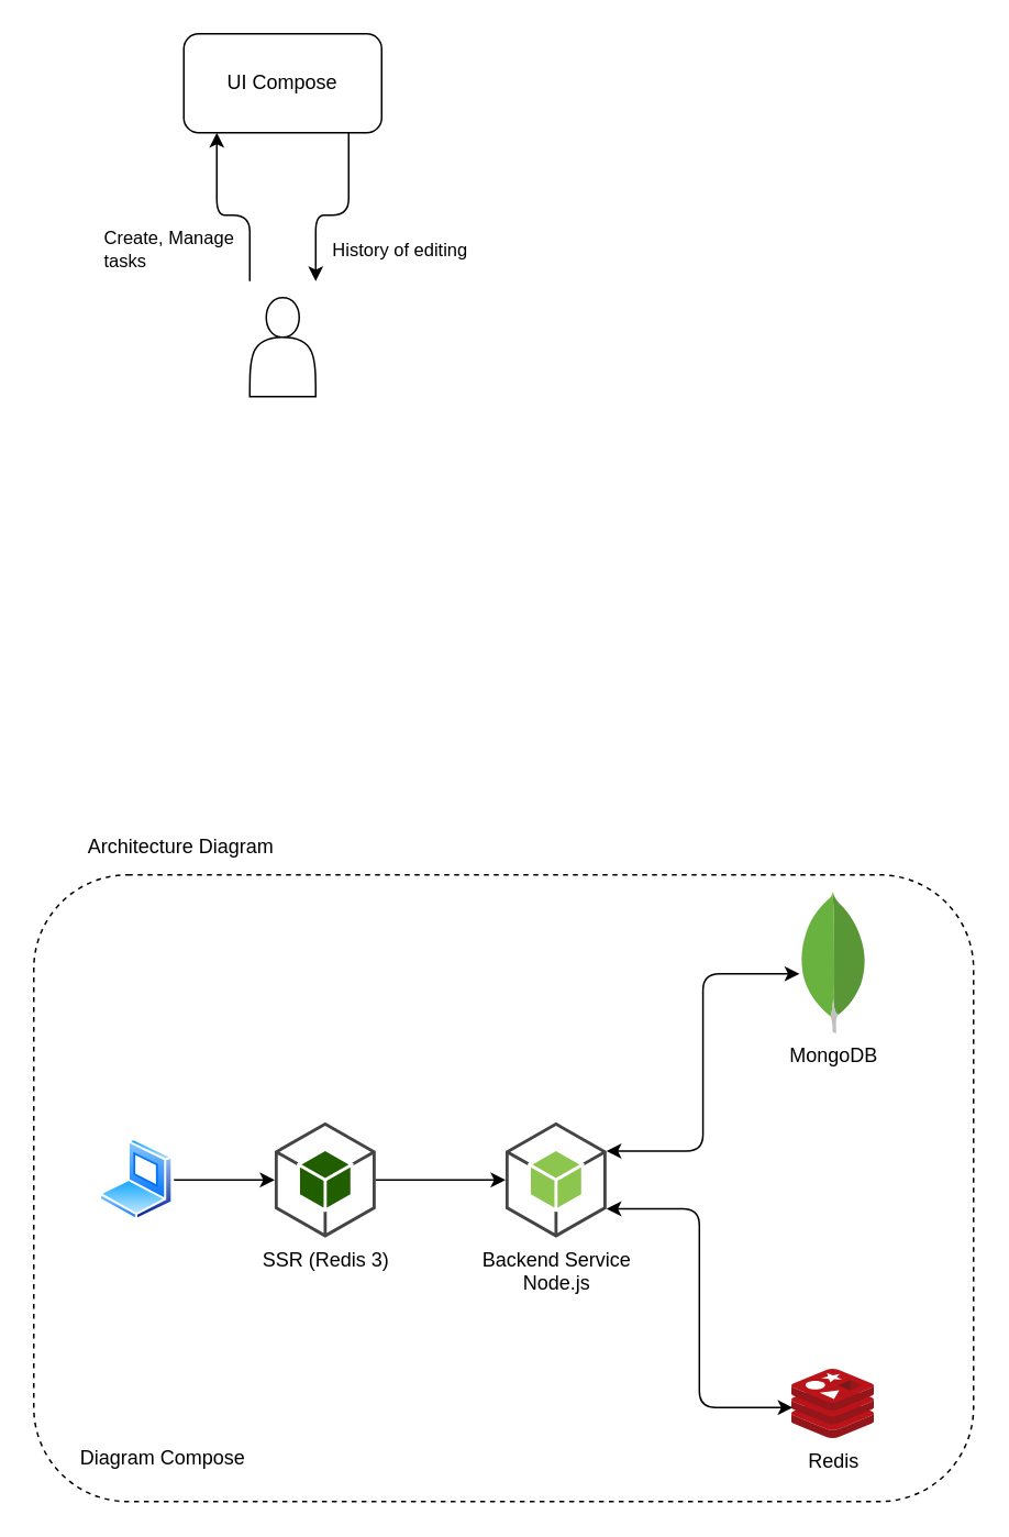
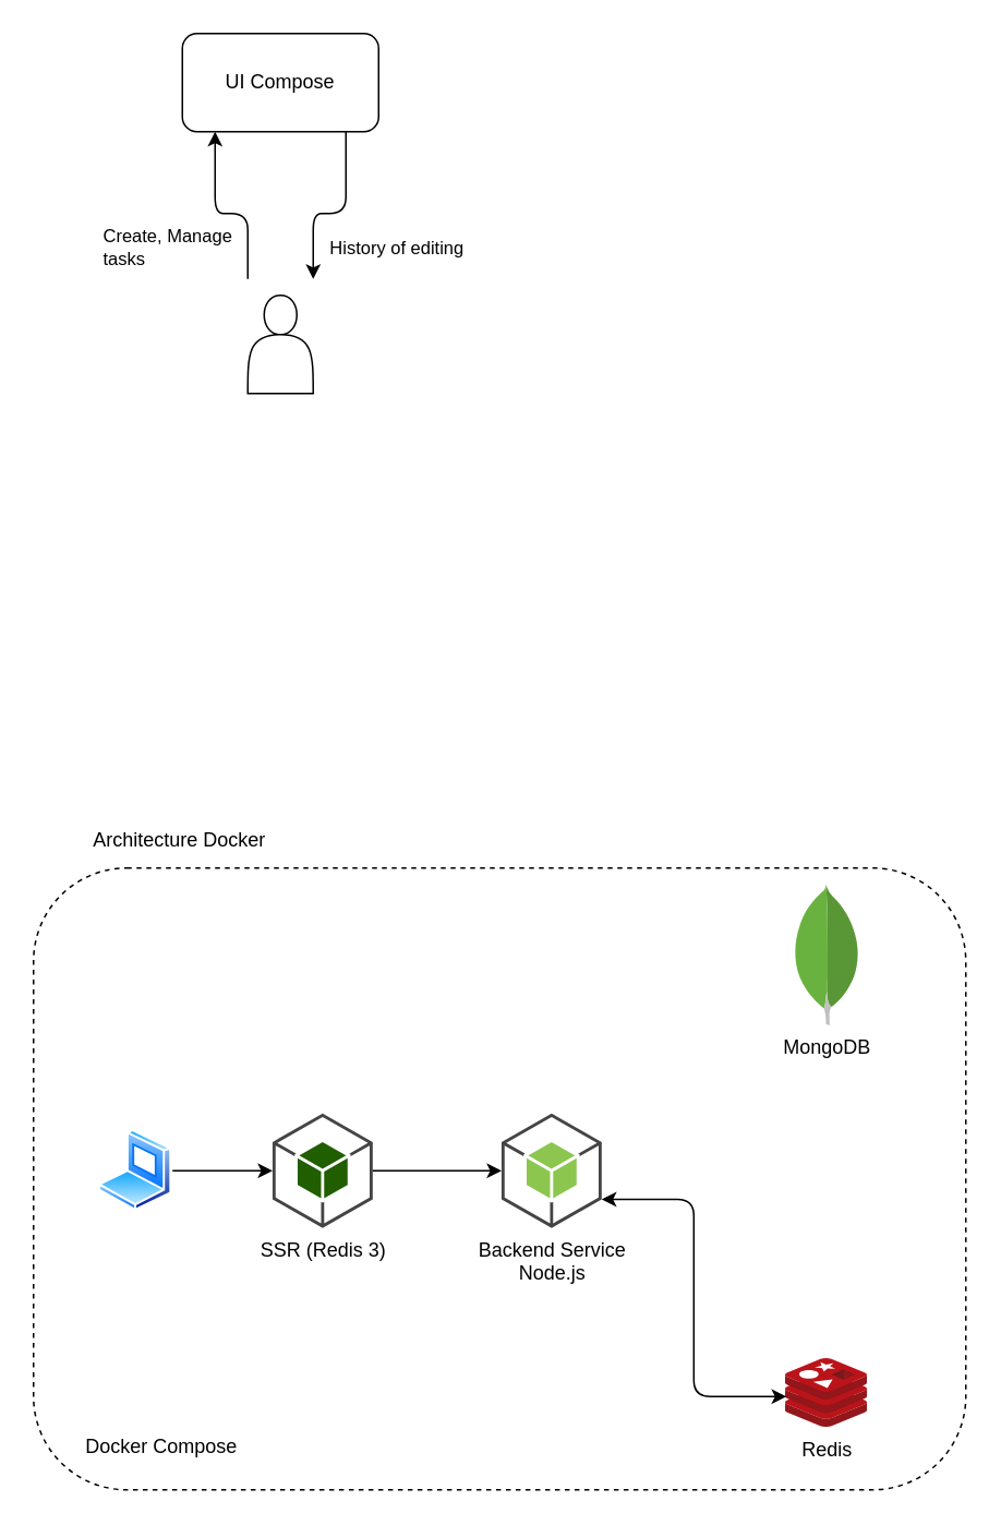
- <mxCell id="22" value="Architecture Diagram" style="text;html=1;align=center;verticalAlign=middle;resizable=0;points=[];autosize=1;strokeColor=none;fillColor=none;dashed=1;" vertex="1" parent="1"><mxGeometry x="39" y="498" width="140" height="30" as="geometry" /></mxCell>
+ <mxCell id="22" value="Architecture Docker" style="text;html=1;align=center;verticalAlign=middle;resizable=0;points=[];autosize=1;strokeColor=none;fillColor=none;dashed=1;" vertex="1" parent="1"><mxGeometry x="39" y="498" width="140" height="30" as="geometry" /></mxCell>
- <mxCell id="17" style="edgeStyle=orthogonalEdgeStyle;html=1;exitX=1;exitY=0.25;exitDx=0;exitDy=0;exitPerimeter=0;startArrow=classic;startFill=1;entryX=0;entryY=0.58;entryDx=0;entryDy=0;entryPerimeter=0;" edge="1" parent="9" source="14" target="16"><mxGeometry relative="1" as="geometry" /></mxCell>
- <mxCell id="21" value="Diagram Compose" style="text;html=1;align=center;verticalAlign=middle;resizable=0;points=[];autosize=1;strokeColor=none;fillColor=none;dashed=1;" vertex="1" parent="9"><mxGeometry x="18.0" y="339" width="120" height="30" as="geometry" /></mxCell>
+ <mxCell id="21" value="Docker Compose" style="text;html=1;align=center;verticalAlign=middle;resizable=0;points=[];autosize=1;strokeColor=none;fillColor=none;dashed=1;" vertex="1" parent="9"><mxGeometry x="18.0" y="339" width="120" height="30" as="geometry" /></mxCell>
